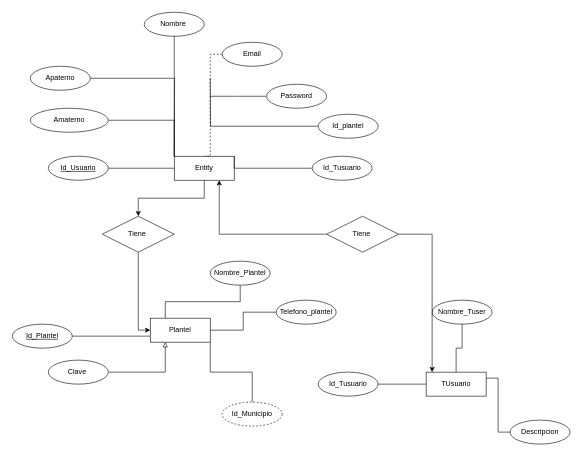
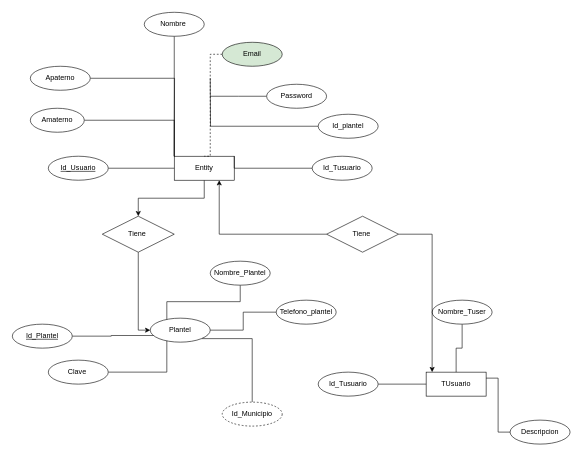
- <mxCell id="9" value="Email" style="ellipse;whiteSpace=wrap;html=1;align=center;" vertex="1" parent="1"><mxGeometry x="370" y="70" width="100" height="40" as="geometry" /></mxCell>
+ <mxCell id="9" value="Email" style="ellipse;whiteSpace=wrap;html=1;align=center;fillColor=#d5e8d4;" vertex="1" parent="1"><mxGeometry x="370" y="70" width="100" height="40" as="geometry" /></mxCell>
- <mxCell id="7" value="Amaterno" style="ellipse;whiteSpace=wrap;html=1;align=center;" vertex="1" parent="1"><mxGeometry x="50" y="180" width="130" height="40" as="geometry" /></mxCell>
+ <mxCell id="7" value="Amaterno" style="ellipse;whiteSpace=wrap;html=1;align=center;" vertex="1" parent="1"><mxGeometry x="50" y="180" width="90" height="40" as="geometry" /></mxCell>
- <mxCell id="21" value="Plantel" style="whiteSpace=wrap;html=1;align=center;" vertex="1" parent="1"><mxGeometry x="250" y="530" width="100" height="40" as="geometry" /></mxCell>
+ <mxCell id="21" value="Plantel" style="ellipse;whiteSpace=wrap;html=1;align=center;" vertex="1" parent="1"><mxGeometry x="250" y="530" width="100" height="40" as="geometry" /></mxCell>
- <mxCell id="24" value="" style="edgeStyle=orthogonalEdgeStyle;rounded=0;orthogonalLoop=1;jettySize=auto;html=1;entryX=0.25;entryY=1;entryDx=0;entryDy=0;endArrow=block;endFill=0;" edge="1" parent="1" source="25" target="21"><mxGeometry relative="1" as="geometry"><mxPoint x="270" y="620" as="targetPoint" /></mxGeometry></mxCell>
+ <mxCell id="24" value="" style="edgeStyle=orthogonalEdgeStyle;rounded=0;orthogonalLoop=1;jettySize=auto;html=1;entryX=0.25;entryY=1;entryDx=0;entryDy=0;endArrow=none;endFill=0;" edge="1" parent="1" source="25" target="21"><mxGeometry relative="1" as="geometry"><mxPoint x="270" y="620" as="targetPoint" /></mxGeometry></mxCell>
